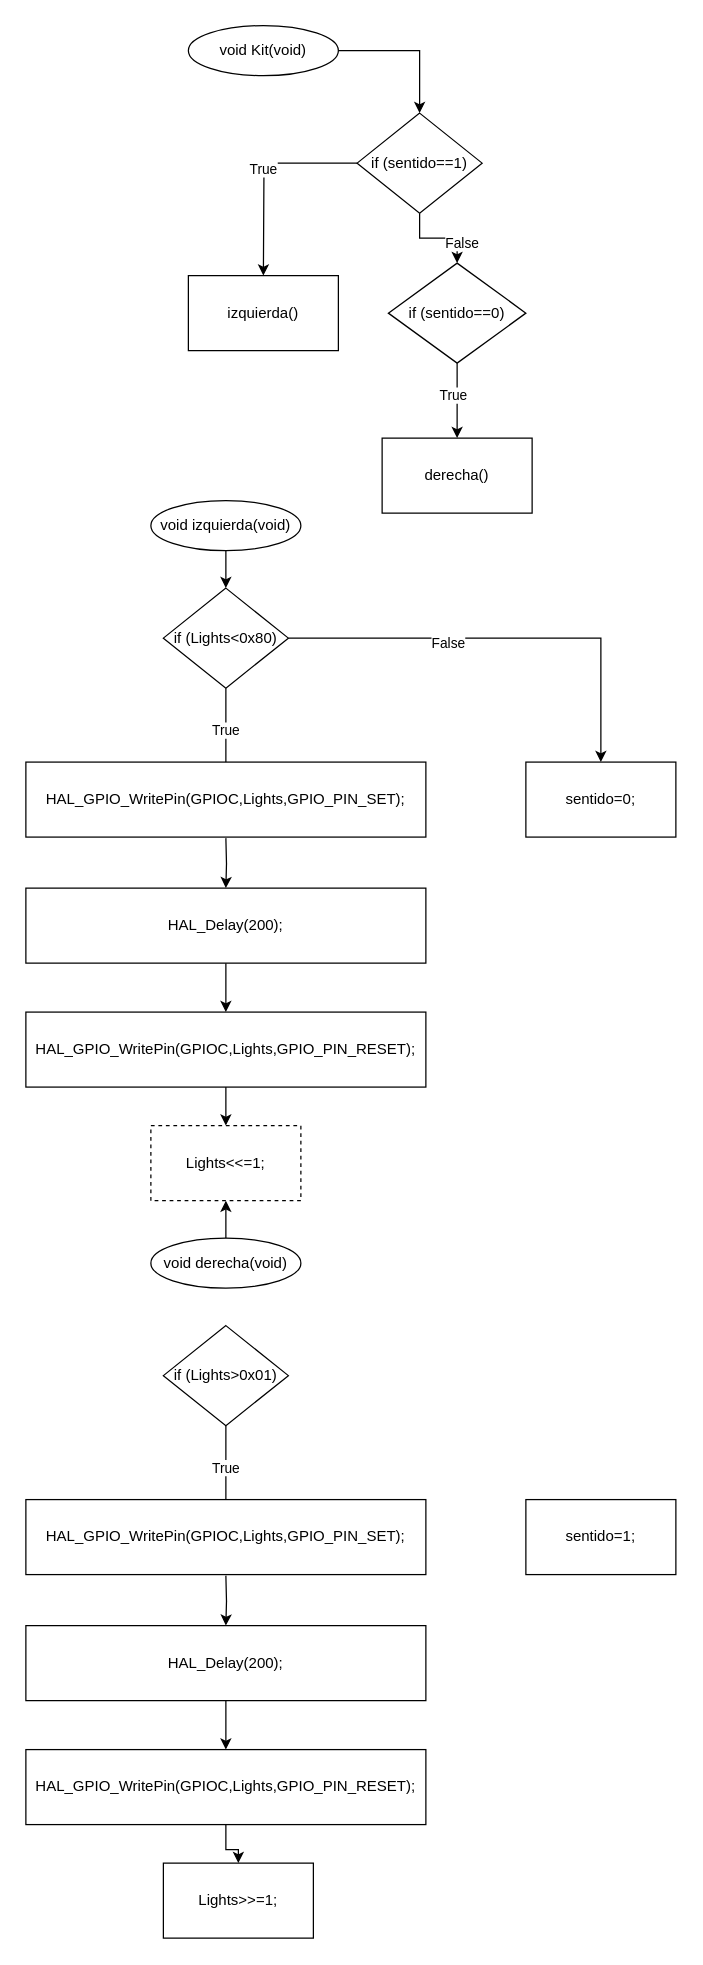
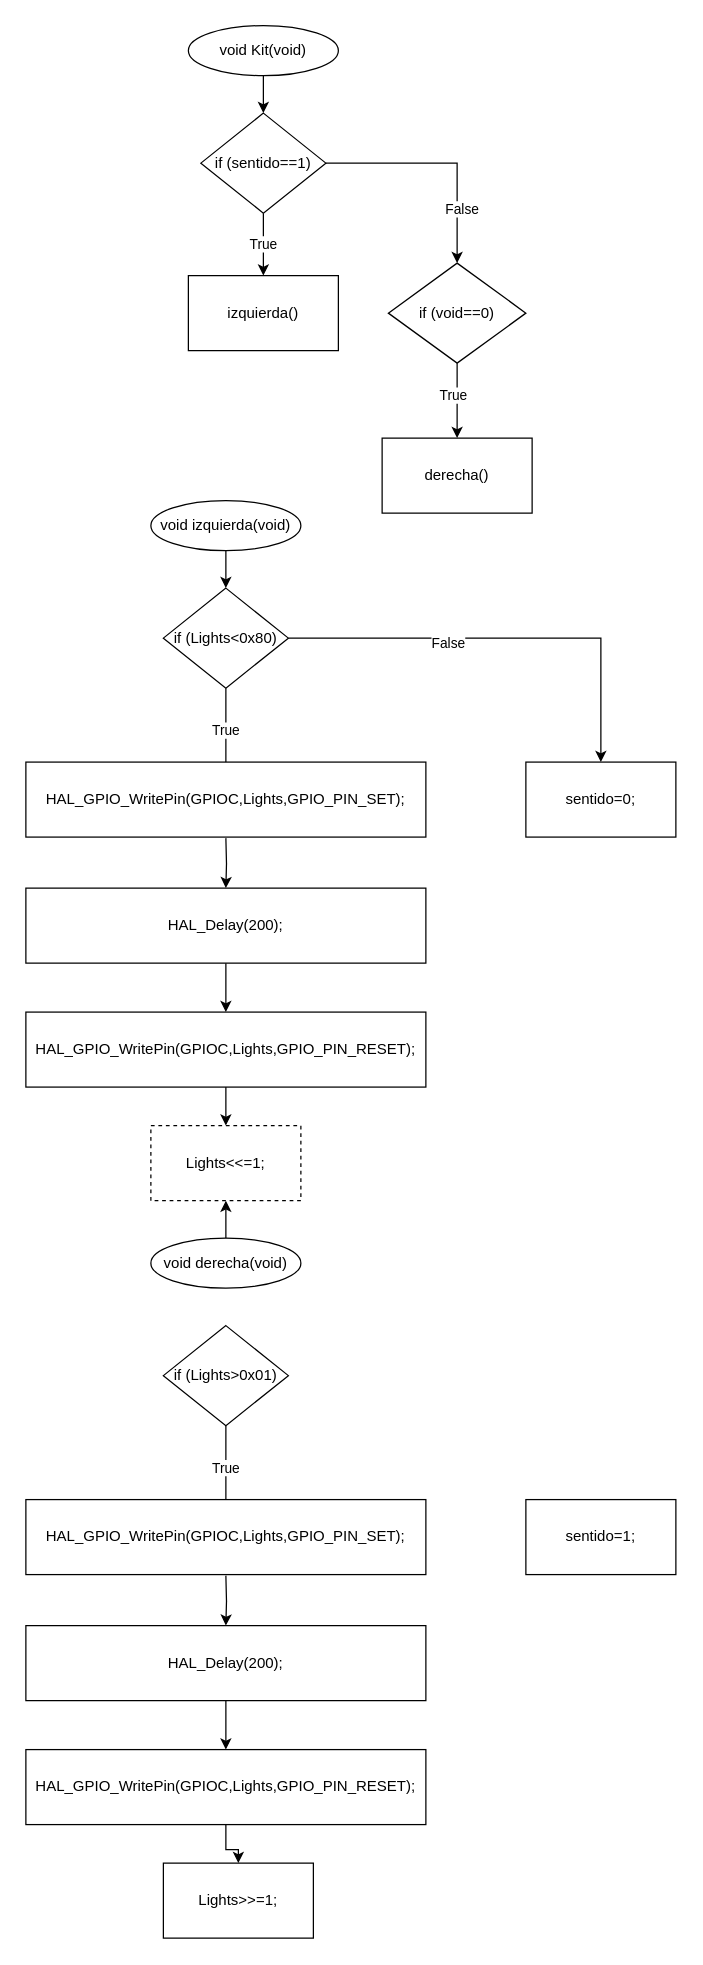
- <mxCell id="8" value="if (sentido==1)" style="rhombus;whiteSpace=wrap;html=1;" vertex="1" parent="1"><mxGeometry x="285" y="90" width="100" height="80" as="geometry" /></mxCell>
+ <mxCell id="8" value="if (sentido==1)" style="rhombus;whiteSpace=wrap;html=1;" vertex="1" parent="1"><mxGeometry x="160" y="90" width="100" height="80" as="geometry" /></mxCell>
- <mxCell id="11" value="if (sentido==0)" style="rhombus;whiteSpace=wrap;html=1;" vertex="1" parent="1"><mxGeometry x="310" y="210" width="110" height="80" as="geometry" /></mxCell>
+ <mxCell id="11" value="if (void==0)" style="rhombus;whiteSpace=wrap;html=1;" vertex="1" parent="1"><mxGeometry x="310" y="210" width="110" height="80" as="geometry" /></mxCell>
